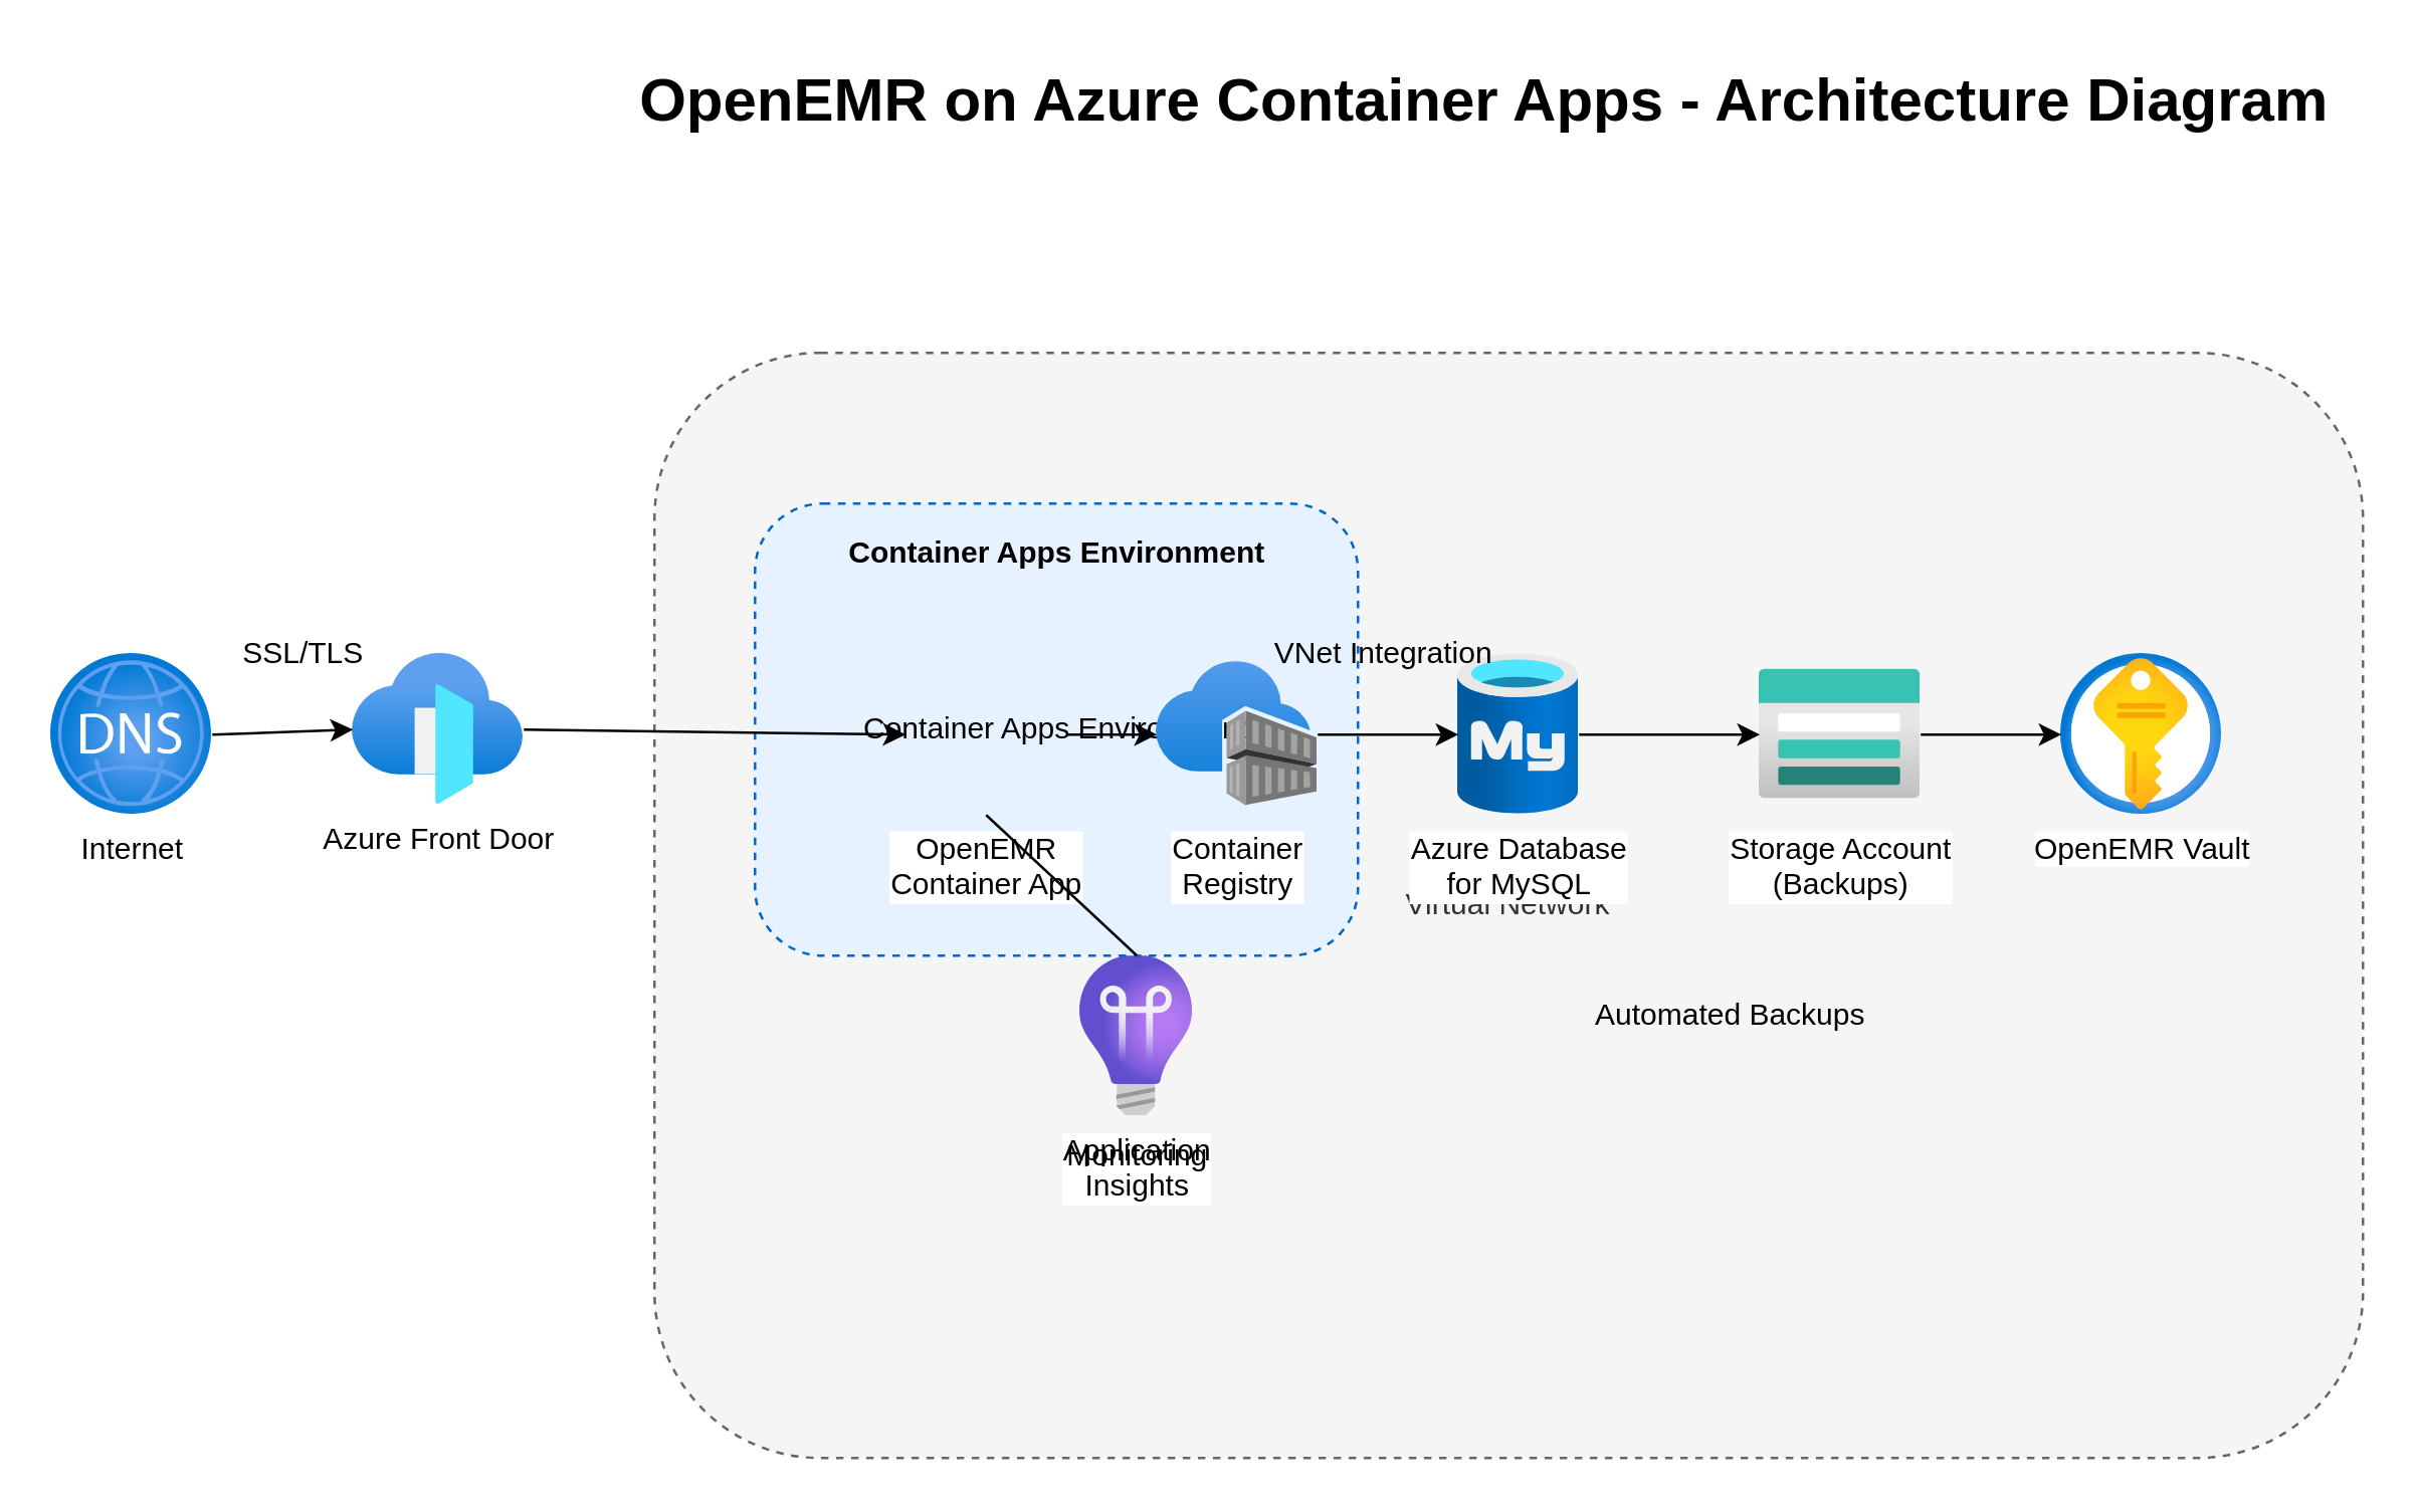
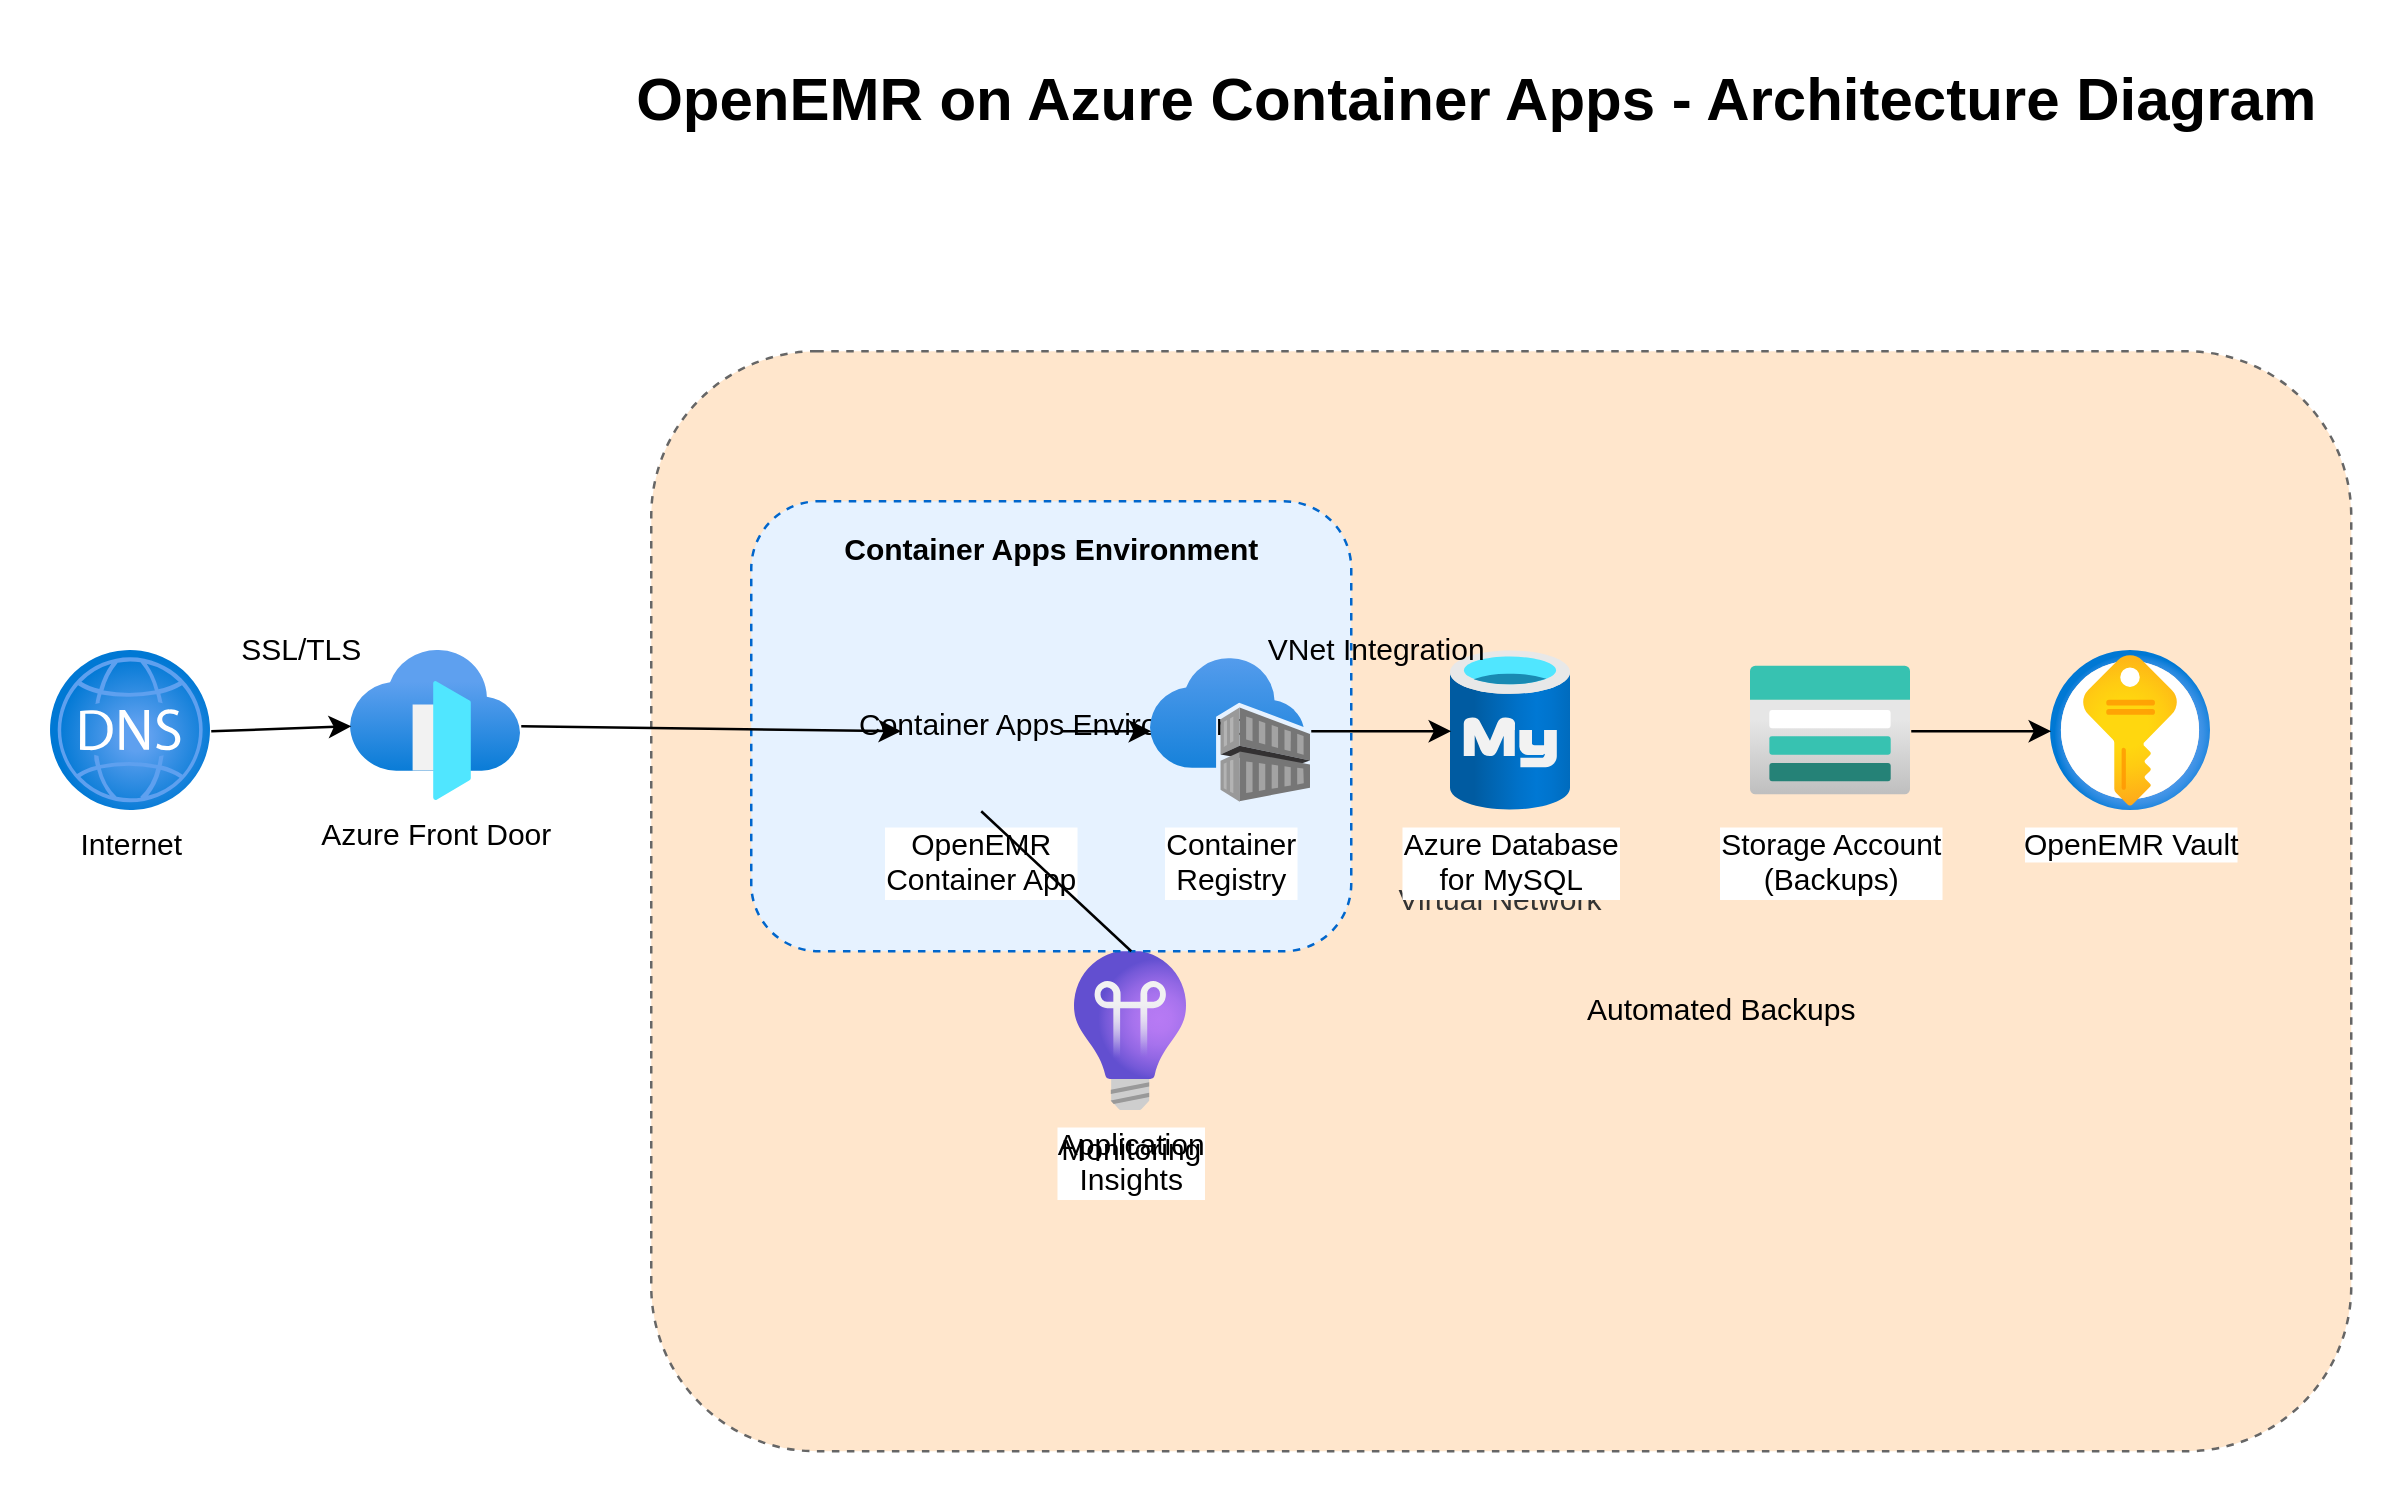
- <mxCell id="16" value="" style="endArrow=classic;html=1;exitX=1;exitY=0.5;exitDx=0;exitDy=0;entryX=0;entryY=0.5;entryDx=0;entryDy=0;" parent="1" source="5" target="6" edge="1"><mxGeometry width="50" height="50" relative="1" as="geometry" /></mxCell>
- <mxCell id="4" value="Virtual Network" style="rounded=1;whiteSpace=wrap;html=1;fillColor=#f5f5f5;strokeColor=#666666;fontColor=#333333;dashed=1;" parent="1" vertex="1"><mxGeometry x="260" y="140" width="680" height="440" as="geometry" /></mxCell>
+ <mxCell id="4" value="Virtual Network" style="rounded=1;whiteSpace=wrap;html=1;fillColor=#ffe6cc;strokeColor=#666666;fontColor=#333333;dashed=1;" parent="1" vertex="1"><mxGeometry x="260" y="140" width="680" height="440" as="geometry" /></mxCell>
